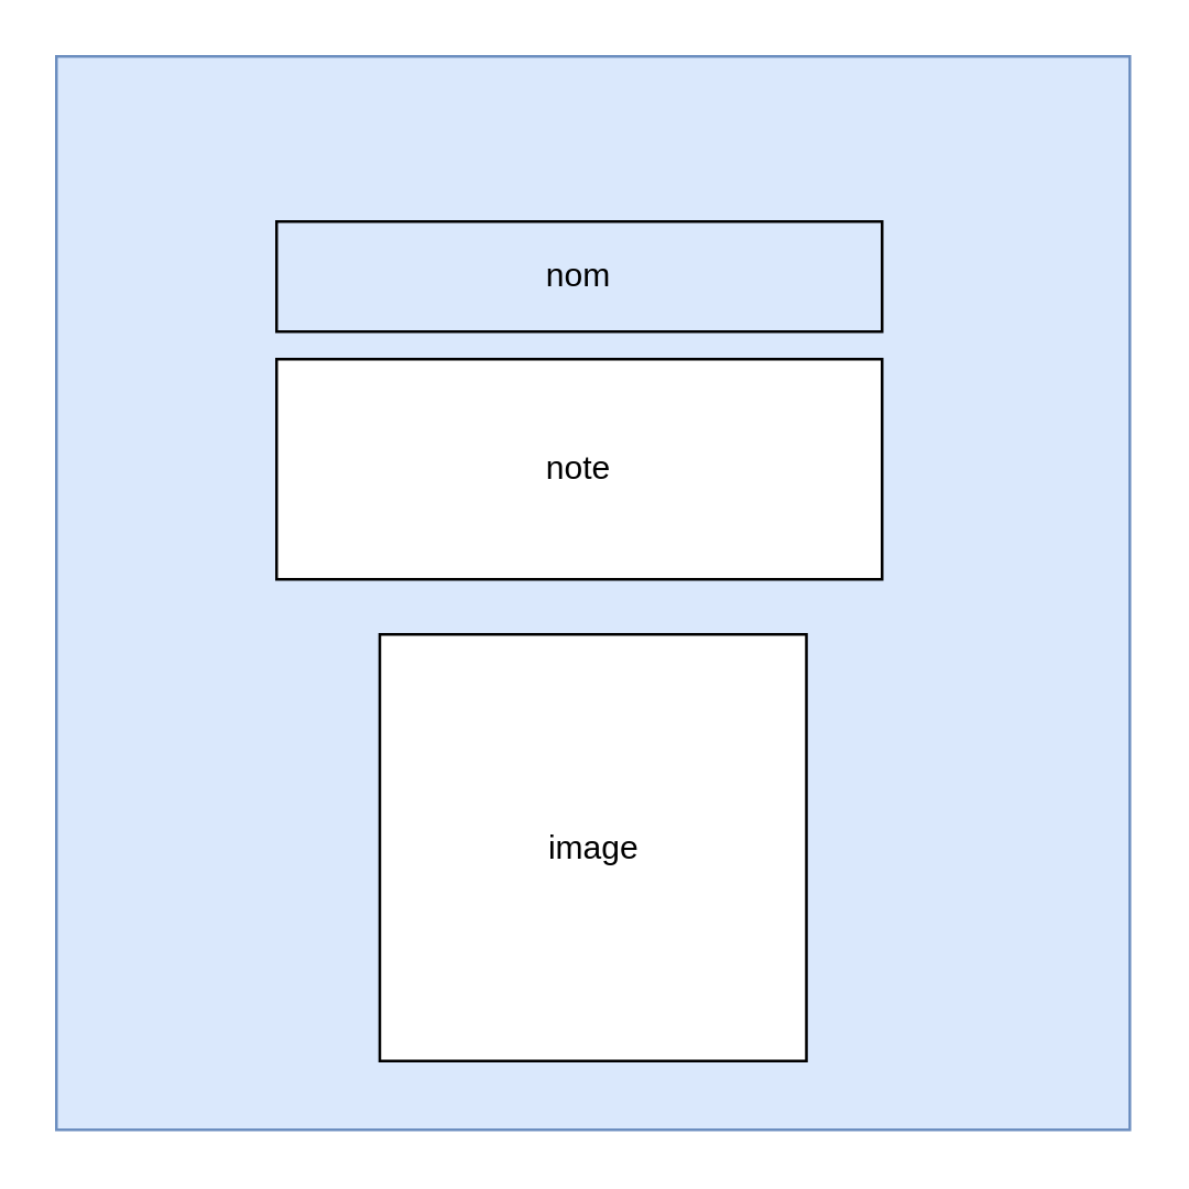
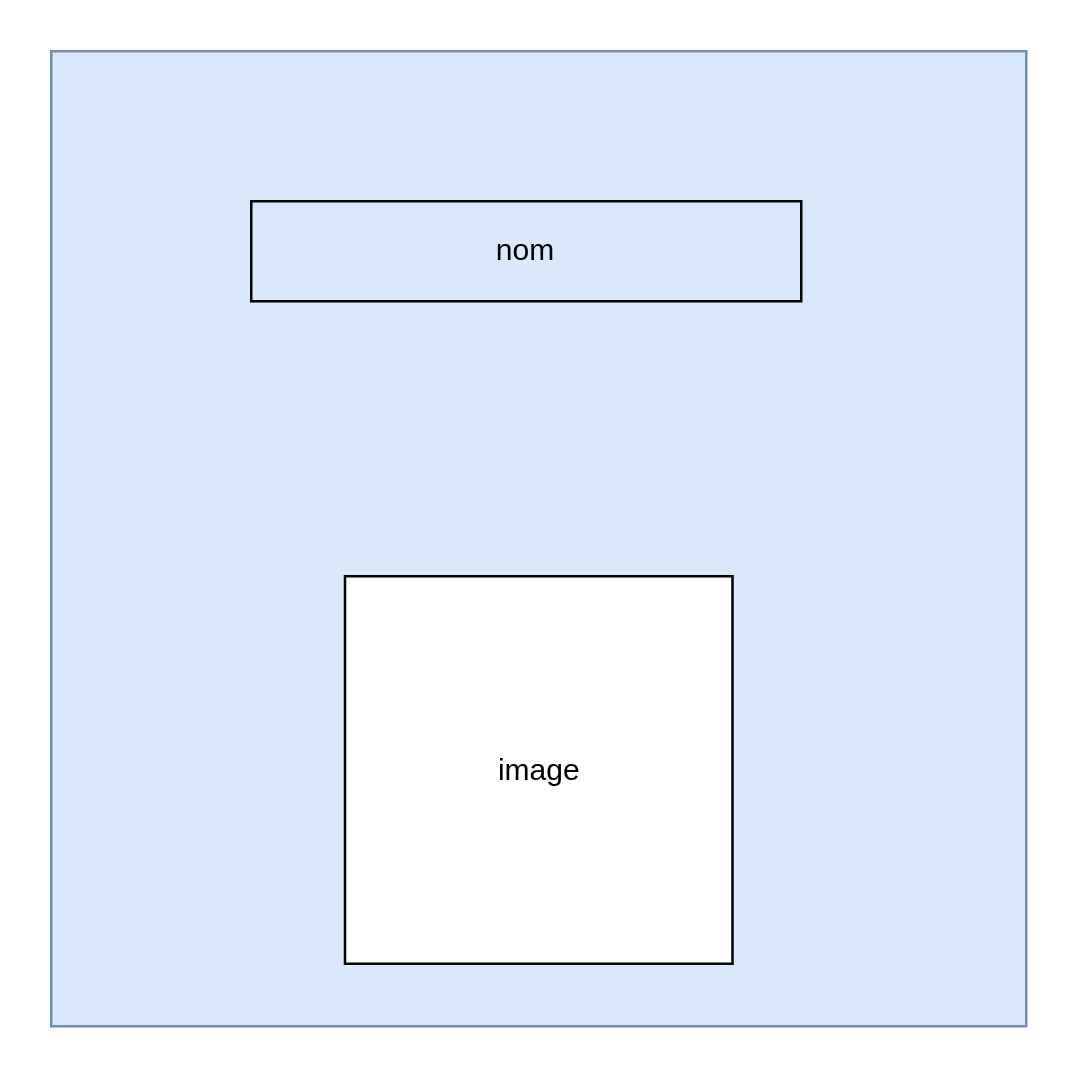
- <mxCell id="4" value="note" style="rounded=0;whiteSpace=wrap;html=1;" vertex="1" parent="1"><mxGeometry x="100" y="130" width="220" height="80" as="geometry" /></mxCell>
